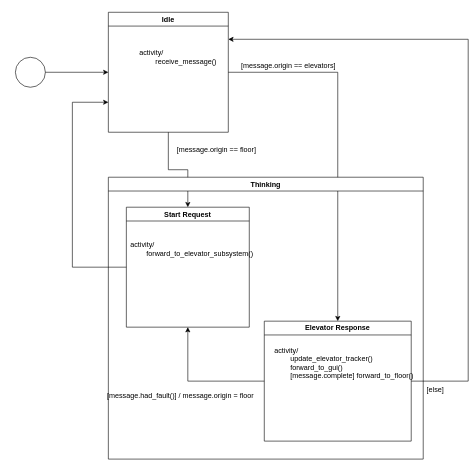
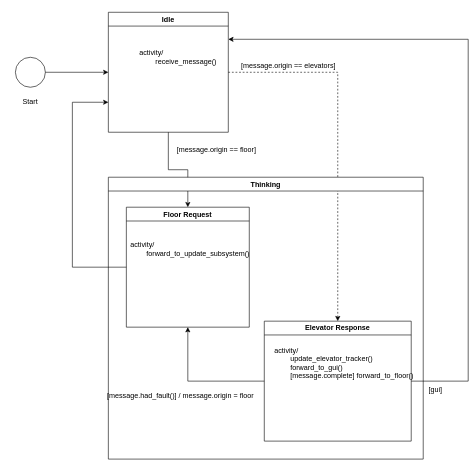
- <mxCell id="6" style="edgeStyle=orthogonalEdgeStyle;rounded=0;orthogonalLoop=1;jettySize=auto;html=1;exitX=1;exitY=0.5;exitDx=0;exitDy=0;entryX=0.5;entryY=0;entryDx=0;entryDy=0;" edge="1" parent="1" source="7" target="11"><mxGeometry relative="1" as="geometry" /></mxCell>
+ <mxCell id="6" style="edgeStyle=orthogonalEdgeStyle;rounded=0;orthogonalLoop=1;jettySize=auto;html=1;exitX=1;exitY=0.5;exitDx=0;exitDy=0;entryX=0.5;entryY=0;entryDx=0;entryDy=0;dashed=1;" edge="1" parent="1" source="7" target="11"><mxGeometry relative="1" as="geometry" /></mxCell>
+ <mxCell id="4" value="Start" style="text;html=1;align=center;verticalAlign=middle;whiteSpace=wrap;rounded=0;" vertex="1" parent="2"><mxGeometry y="60" width="60" height="30" as="geometry" /></mxCell>
- <mxCell id="13" value="Start Request" style="swimlane;whiteSpace=wrap;html=1;" vertex="1" parent="9"><mxGeometry x="30" y="50" width="205" height="200" as="geometry" /></mxCell>
+ <mxCell id="13" value="Floor Request" style="swimlane;whiteSpace=wrap;html=1;" vertex="1" parent="9"><mxGeometry x="30" y="50" width="205" height="200" as="geometry" /></mxCell>
- <mxCell id="14" value="&lt;div&gt;activity/&lt;/div&gt;&lt;div&gt;&lt;span style=&quot;white-space: pre;&quot;&gt;&#09;&lt;/span&gt;forward_to_elevator_subsystem()&lt;br&gt;&lt;/div&gt;" style="text;html=1;align=left;verticalAlign=middle;resizable=0;points=[];autosize=1;strokeColor=none;fillColor=none;" vertex="1" parent="13"><mxGeometry x="5" y="50" width="200" height="40" as="geometry" /></mxCell>
+ <mxCell id="14" value="&lt;div&gt;activity/&lt;/div&gt;&lt;div&gt;&lt;span style=&quot;white-space: pre;&quot;&gt;&#09;&lt;/span&gt;forward_to_update_subsystem()&lt;br&gt;&lt;/div&gt;" style="text;html=1;align=left;verticalAlign=middle;resizable=0;points=[];autosize=1;strokeColor=none;fillColor=none;" vertex="1" parent="13"><mxGeometry x="5" y="50" width="200" height="40" as="geometry" /></mxCell>
- <mxCell id="21" value="[else]" style="text;html=1;align=center;verticalAlign=middle;resizable=0;points=[];autosize=1;strokeColor=none;fillColor=none;" vertex="1" parent="1"><mxGeometry x="700" y="635" width="50" height="30" as="geometry" /></mxCell>
+ <mxCell id="21" value="[gui]" style="text;html=1;align=center;verticalAlign=middle;resizable=0;points=[];autosize=1;strokeColor=none;fillColor=none;" vertex="1" parent="1"><mxGeometry x="700" y="635" width="50" height="30" as="geometry" /></mxCell>
